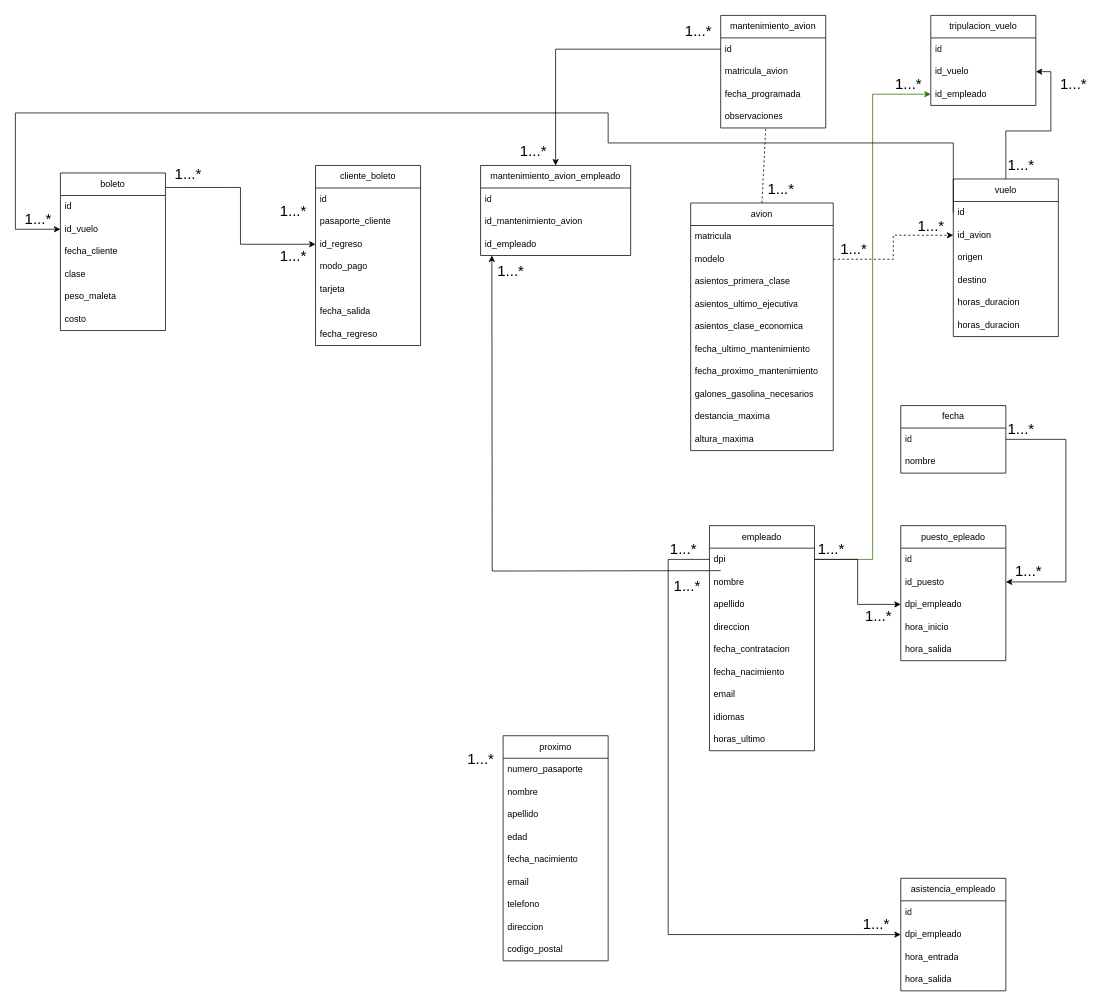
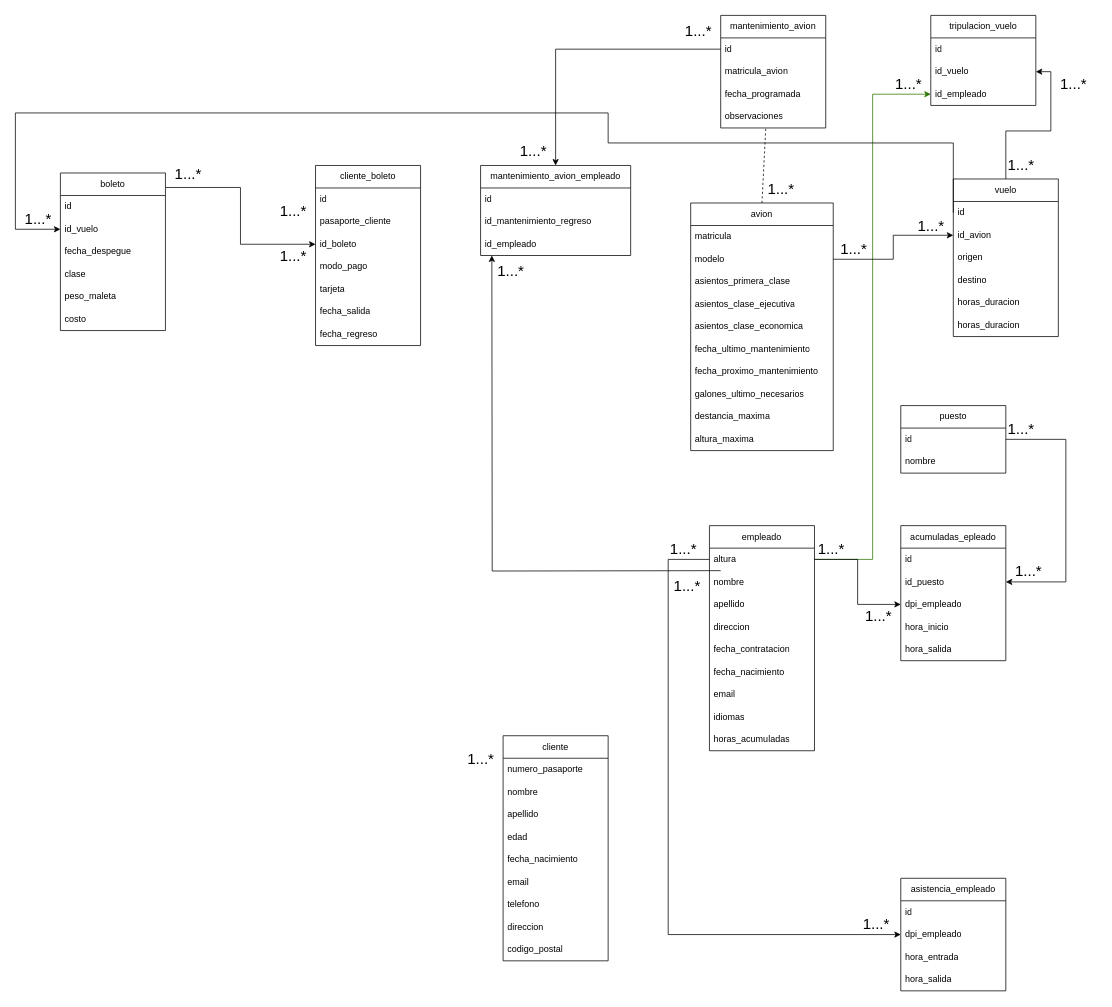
- <mxCell id="21" value="id_mantenimiento_avion" style="text;strokeColor=none;fillColor=none;align=left;verticalAlign=middle;spacingLeft=4;spacingRight=4;overflow=hidden;points=[[0,0.5],[1,0.5]];portConstraint=eastwest;rotatable=0;whiteSpace=wrap;html=1;" parent="19" vertex="1"><mxGeometry y="60" width="200" height="30" as="geometry" /></mxCell>
+ <mxCell id="21" value="id_mantenimiento_regreso" style="text;strokeColor=none;fillColor=none;align=left;verticalAlign=middle;spacingLeft=4;spacingRight=4;overflow=hidden;points=[[0,0.5],[1,0.5]];portConstraint=eastwest;rotatable=0;whiteSpace=wrap;html=1;" parent="19" vertex="1"><mxGeometry y="60" width="200" height="30" as="geometry" /></mxCell>
- <mxCell id="14" value="id_regreso" style="text;strokeColor=none;fillColor=none;align=left;verticalAlign=middle;spacingLeft=4;spacingRight=4;overflow=hidden;points=[[0,0.5],[1,0.5]];portConstraint=eastwest;rotatable=0;whiteSpace=wrap;html=1;" parent="11" vertex="1"><mxGeometry y="90" width="140" height="30" as="geometry" /></mxCell>
+ <mxCell id="14" value="id_boleto" style="text;strokeColor=none;fillColor=none;align=left;verticalAlign=middle;spacingLeft=4;spacingRight=4;overflow=hidden;points=[[0,0.5],[1,0.5]];portConstraint=eastwest;rotatable=0;whiteSpace=wrap;html=1;" parent="11" vertex="1"><mxGeometry y="90" width="140" height="30" as="geometry" /></mxCell>
- <mxCell id="85" style="edgeStyle=orthogonalEdgeStyle;rounded=0;orthogonalLoop=1;jettySize=auto;html=1;exitX=1;exitY=0.5;exitDx=0;exitDy=0;entryX=0;entryY=0.5;entryDx=0;entryDy=0;dashed=1;" parent="1" source="25" target="37" edge="1"><mxGeometry relative="1" as="geometry" /></mxCell>
+ <mxCell id="85" style="edgeStyle=orthogonalEdgeStyle;rounded=0;orthogonalLoop=1;jettySize=auto;html=1;exitX=1;exitY=0.5;exitDx=0;exitDy=0;entryX=0;entryY=0.5;entryDx=0;entryDy=0;" parent="1" source="25" target="37" edge="1"><mxGeometry relative="1" as="geometry" /></mxCell>
- <mxCell id="75" value="fecha_cliente" style="text;strokeColor=none;fillColor=none;align=left;verticalAlign=middle;spacingLeft=4;spacingRight=4;overflow=hidden;points=[[0,0.5],[1,0.5]];portConstraint=eastwest;rotatable=0;whiteSpace=wrap;html=1;" parent="72" vertex="1"><mxGeometry y="90" width="140" height="30" as="geometry" /></mxCell>
+ <mxCell id="75" value="fecha_despegue" style="text;strokeColor=none;fillColor=none;align=left;verticalAlign=middle;spacingLeft=4;spacingRight=4;overflow=hidden;points=[[0,0.5],[1,0.5]];portConstraint=eastwest;rotatable=0;whiteSpace=wrap;html=1;" parent="72" vertex="1"><mxGeometry y="90" width="140" height="30" as="geometry" /></mxCell>
- <mxCell id="27" value="asientos_ultimo_ejecutiva" style="text;strokeColor=none;fillColor=none;align=left;verticalAlign=middle;spacingLeft=4;spacingRight=4;overflow=hidden;points=[[0,0.5],[1,0.5]];portConstraint=eastwest;rotatable=0;whiteSpace=wrap;html=1;" parent="23" vertex="1"><mxGeometry y="120" width="190" height="30" as="geometry" /></mxCell>
+ <mxCell id="27" value="asientos_clase_ejecutiva" style="text;strokeColor=none;fillColor=none;align=left;verticalAlign=middle;spacingLeft=4;spacingRight=4;overflow=hidden;points=[[0,0.5],[1,0.5]];portConstraint=eastwest;rotatable=0;whiteSpace=wrap;html=1;" parent="23" vertex="1"><mxGeometry y="120" width="190" height="30" as="geometry" /></mxCell>
- <mxCell id="31" value="galones_gasolina_necesarios" style="text;strokeColor=none;fillColor=none;align=left;verticalAlign=middle;spacingLeft=4;spacingRight=4;overflow=hidden;points=[[0,0.5],[1,0.5]];portConstraint=eastwest;rotatable=0;whiteSpace=wrap;html=1;" parent="23" vertex="1"><mxGeometry y="240" width="190" height="30" as="geometry" /></mxCell>
+ <mxCell id="31" value="galones_ultimo_necesarios" style="text;strokeColor=none;fillColor=none;align=left;verticalAlign=middle;spacingLeft=4;spacingRight=4;overflow=hidden;points=[[0,0.5],[1,0.5]];portConstraint=eastwest;rotatable=0;whiteSpace=wrap;html=1;" parent="23" vertex="1"><mxGeometry y="240" width="190" height="30" as="geometry" /></mxCell>
- <mxCell id="42" value="fecha" style="swimlane;fontStyle=0;childLayout=stackLayout;horizontal=1;startSize=30;horizontalStack=0;resizeParent=1;resizeParentMax=0;resizeLast=0;collapsible=1;marginBottom=0;whiteSpace=wrap;html=1;" parent="1" vertex="1"><mxGeometry x="1200" y="540" width="140" height="90" as="geometry" /></mxCell>
+ <mxCell id="42" value="puesto" style="swimlane;fontStyle=0;childLayout=stackLayout;horizontal=1;startSize=30;horizontalStack=0;resizeParent=1;resizeParentMax=0;resizeLast=0;collapsible=1;marginBottom=0;whiteSpace=wrap;html=1;" parent="1" vertex="1"><mxGeometry x="1200" y="540" width="140" height="90" as="geometry" /></mxCell>
- <mxCell id="56" value="puesto_epleado" style="swimlane;fontStyle=0;childLayout=stackLayout;horizontal=1;startSize=30;horizontalStack=0;resizeParent=1;resizeParentMax=0;resizeLast=0;collapsible=1;marginBottom=0;whiteSpace=wrap;html=1;" parent="1" vertex="1"><mxGeometry x="1200" y="700" width="140" height="180" as="geometry" /></mxCell>
+ <mxCell id="56" value="acumuladas_epleado" style="swimlane;fontStyle=0;childLayout=stackLayout;horizontal=1;startSize=30;horizontalStack=0;resizeParent=1;resizeParentMax=0;resizeLast=0;collapsible=1;marginBottom=0;whiteSpace=wrap;html=1;" parent="1" vertex="1"><mxGeometry x="1200" y="700" width="140" height="180" as="geometry" /></mxCell>
- <mxCell id="47" value="dpi" style="text;strokeColor=none;fillColor=none;align=left;verticalAlign=middle;spacingLeft=4;spacingRight=4;overflow=hidden;points=[[0,0.5],[1,0.5]];portConstraint=eastwest;rotatable=0;whiteSpace=wrap;html=1;" parent="46" vertex="1"><mxGeometry y="30" width="140" height="30" as="geometry" /></mxCell>
+ <mxCell id="47" value="altura" style="text;strokeColor=none;fillColor=none;align=left;verticalAlign=middle;spacingLeft=4;spacingRight=4;overflow=hidden;points=[[0,0.5],[1,0.5]];portConstraint=eastwest;rotatable=0;whiteSpace=wrap;html=1;" parent="46" vertex="1"><mxGeometry y="30" width="140" height="30" as="geometry" /></mxCell>
- <mxCell id="55" value="horas_ultimo" style="text;strokeColor=none;fillColor=none;align=left;verticalAlign=middle;spacingLeft=4;spacingRight=4;overflow=hidden;points=[[0,0.5],[1,0.5]];portConstraint=eastwest;rotatable=0;whiteSpace=wrap;html=1;" parent="46" vertex="1"><mxGeometry y="270" width="140" height="30" as="geometry" /></mxCell>
+ <mxCell id="55" value="horas_acumuladas" style="text;strokeColor=none;fillColor=none;align=left;verticalAlign=middle;spacingLeft=4;spacingRight=4;overflow=hidden;points=[[0,0.5],[1,0.5]];portConstraint=eastwest;rotatable=0;whiteSpace=wrap;html=1;" parent="46" vertex="1"><mxGeometry y="270" width="140" height="30" as="geometry" /></mxCell>
- <mxCell id="62" value="proximo" style="swimlane;fontStyle=0;childLayout=stackLayout;horizontal=1;startSize=30;horizontalStack=0;resizeParent=1;resizeParentMax=0;resizeLast=0;collapsible=1;marginBottom=0;whiteSpace=wrap;html=1;" parent="1" vertex="1"><mxGeometry x="670" y="980" width="140" height="300" as="geometry" /></mxCell>
+ <mxCell id="62" value="cliente" style="swimlane;fontStyle=0;childLayout=stackLayout;horizontal=1;startSize=30;horizontalStack=0;resizeParent=1;resizeParentMax=0;resizeLast=0;collapsible=1;marginBottom=0;whiteSpace=wrap;html=1;" parent="1" vertex="1"><mxGeometry x="670" y="980" width="140" height="300" as="geometry" /></mxCell>
